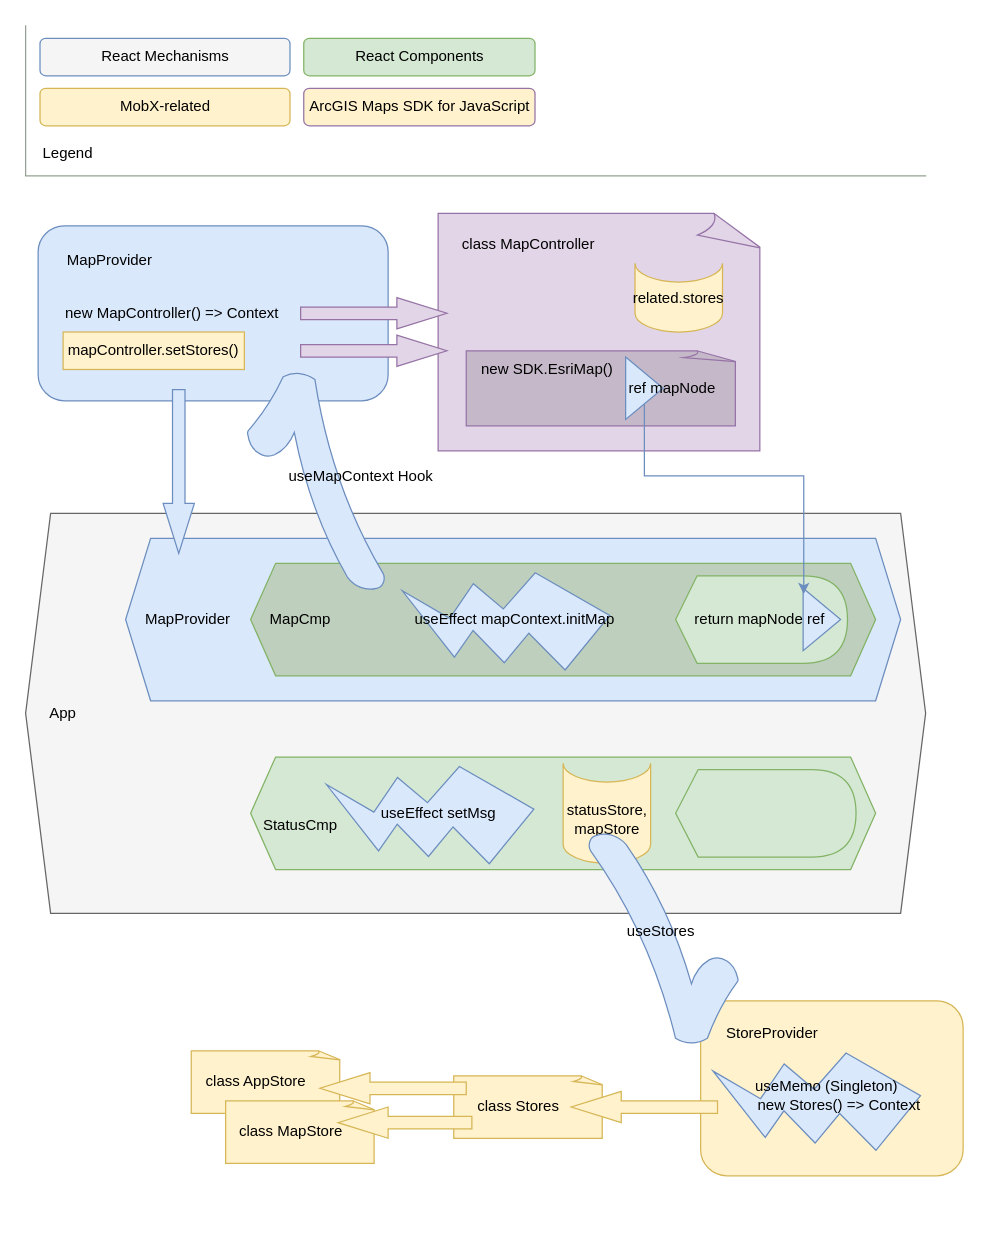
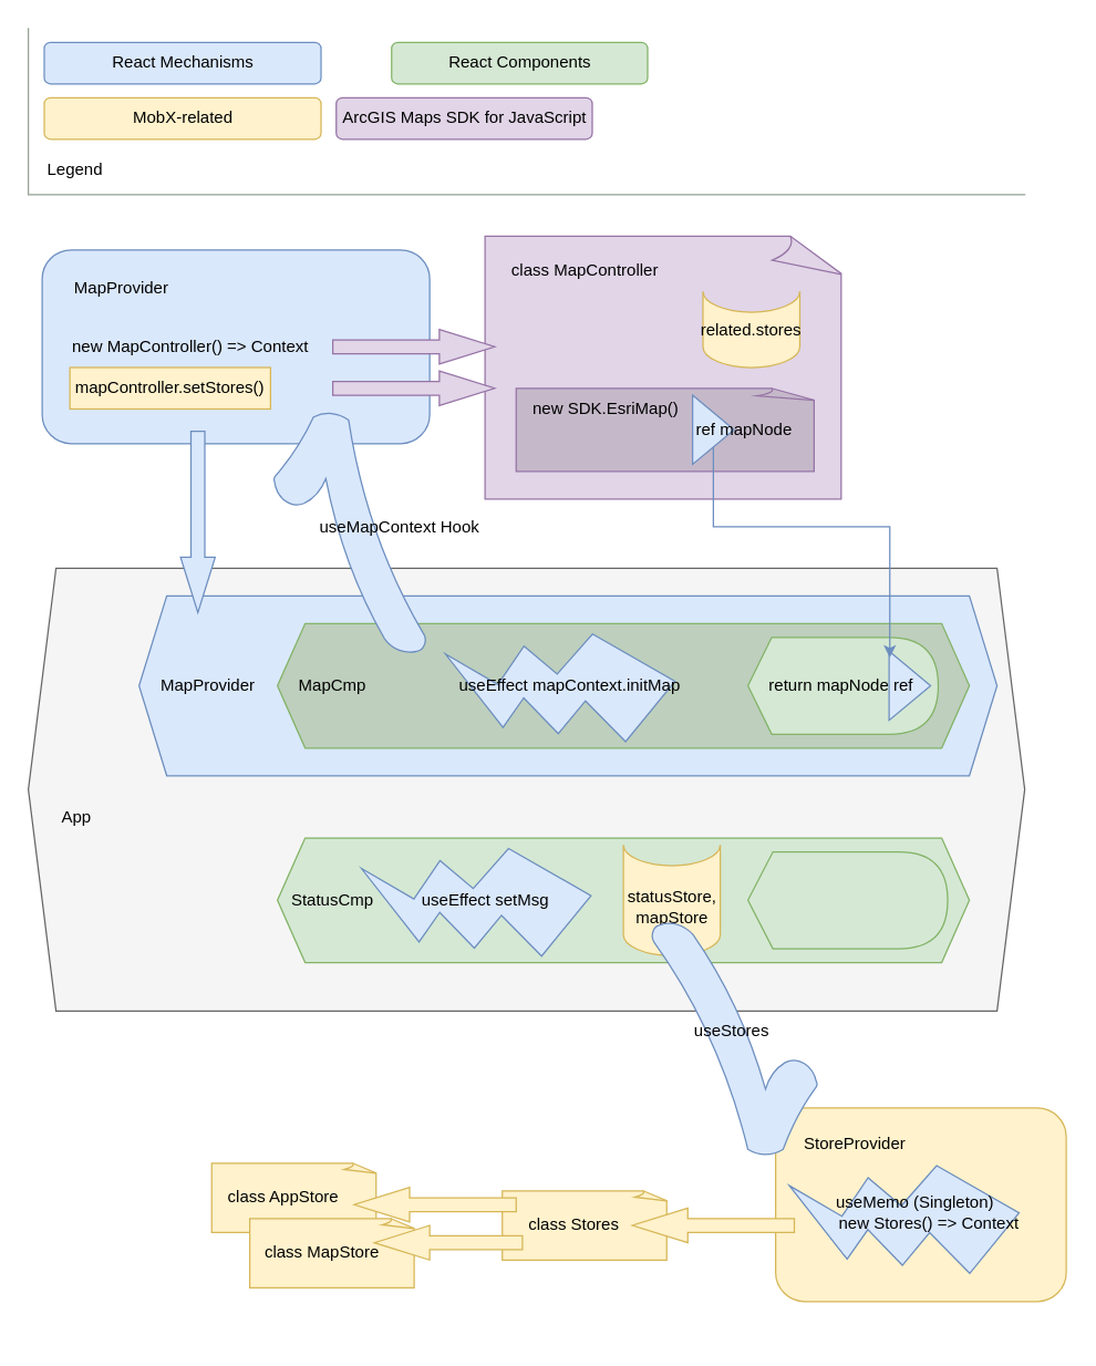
- <mxCell id="57" value="React Mechanisms" style="rounded=1;whiteSpace=wrap;html=1;fillColor=#f5f5f5;strokeColor=#6c8ebf;" parent="1" vertex="1"><mxGeometry x="31.5" y="30" width="200" height="30" as="geometry" /></mxCell>
+ <mxCell id="57" value="React Mechanisms" style="rounded=1;whiteSpace=wrap;html=1;fillColor=#dae8fc;strokeColor=#6c8ebf;" parent="1" vertex="1"><mxGeometry x="31.5" y="30" width="200" height="30" as="geometry" /></mxCell>
- <mxCell id="59" value="React Components" style="rounded=1;whiteSpace=wrap;html=1;fillColor=#d5e8d4;strokeColor=#82b366;" parent="1" vertex="1"><mxGeometry x="242.5" y="30" width="185" height="30" as="geometry" /></mxCell>
+ <mxCell id="59" value="React Components" style="rounded=1;whiteSpace=wrap;html=1;fillColor=#d5e8d4;strokeColor=#82b366;" parent="1" vertex="1"><mxGeometry x="282.5" y="30" width="185" height="30" as="geometry" /></mxCell>
- <mxCell id="60" value="ArcGIS Maps SDK for JavaScript" style="rounded=1;whiteSpace=wrap;html=1;fillColor=#fff2cc;strokeColor=#9673a6;" parent="1" vertex="1"><mxGeometry x="242.5" y="70" width="185" height="30" as="geometry" /></mxCell>
+ <mxCell id="60" value="ArcGIS Maps SDK for JavaScript" style="rounded=1;whiteSpace=wrap;html=1;fillColor=#e1d5e7;strokeColor=#9673a6;" parent="1" vertex="1"><mxGeometry x="242.5" y="70" width="185" height="30" as="geometry" /></mxCell>
- <mxCell id="13" value="App" style="text;html=1;strokeColor=none;fillColor=none;align=center;verticalAlign=middle;whiteSpace=wrap;rounded=0;" parent="1" vertex="1"><mxGeometry x="20" y="555" width="60" height="30" as="geometry" /></mxCell>
+ <mxCell id="13" value="App" style="text;html=1;strokeColor=none;fillColor=none;align=center;verticalAlign=middle;whiteSpace=wrap;rounded=0;" parent="1" vertex="1"><mxGeometry x="25" y="575" width="60" height="30" as="geometry" /></mxCell>
- <mxCell id="17" value="StatusCmp" style="text;html=1;strokeColor=none;fillColor=none;align=center;verticalAlign=middle;whiteSpace=wrap;rounded=0;" parent="1" vertex="1"><mxGeometry x="210" y="645" width="60" height="30" as="geometry" /></mxCell>
+ <mxCell id="17" value="StatusCmp" style="text;html=1;strokeColor=none;fillColor=none;align=center;verticalAlign=middle;whiteSpace=wrap;rounded=0;" parent="1" vertex="1"><mxGeometry x="210" y="635" width="60" height="30" as="geometry" /></mxCell>
